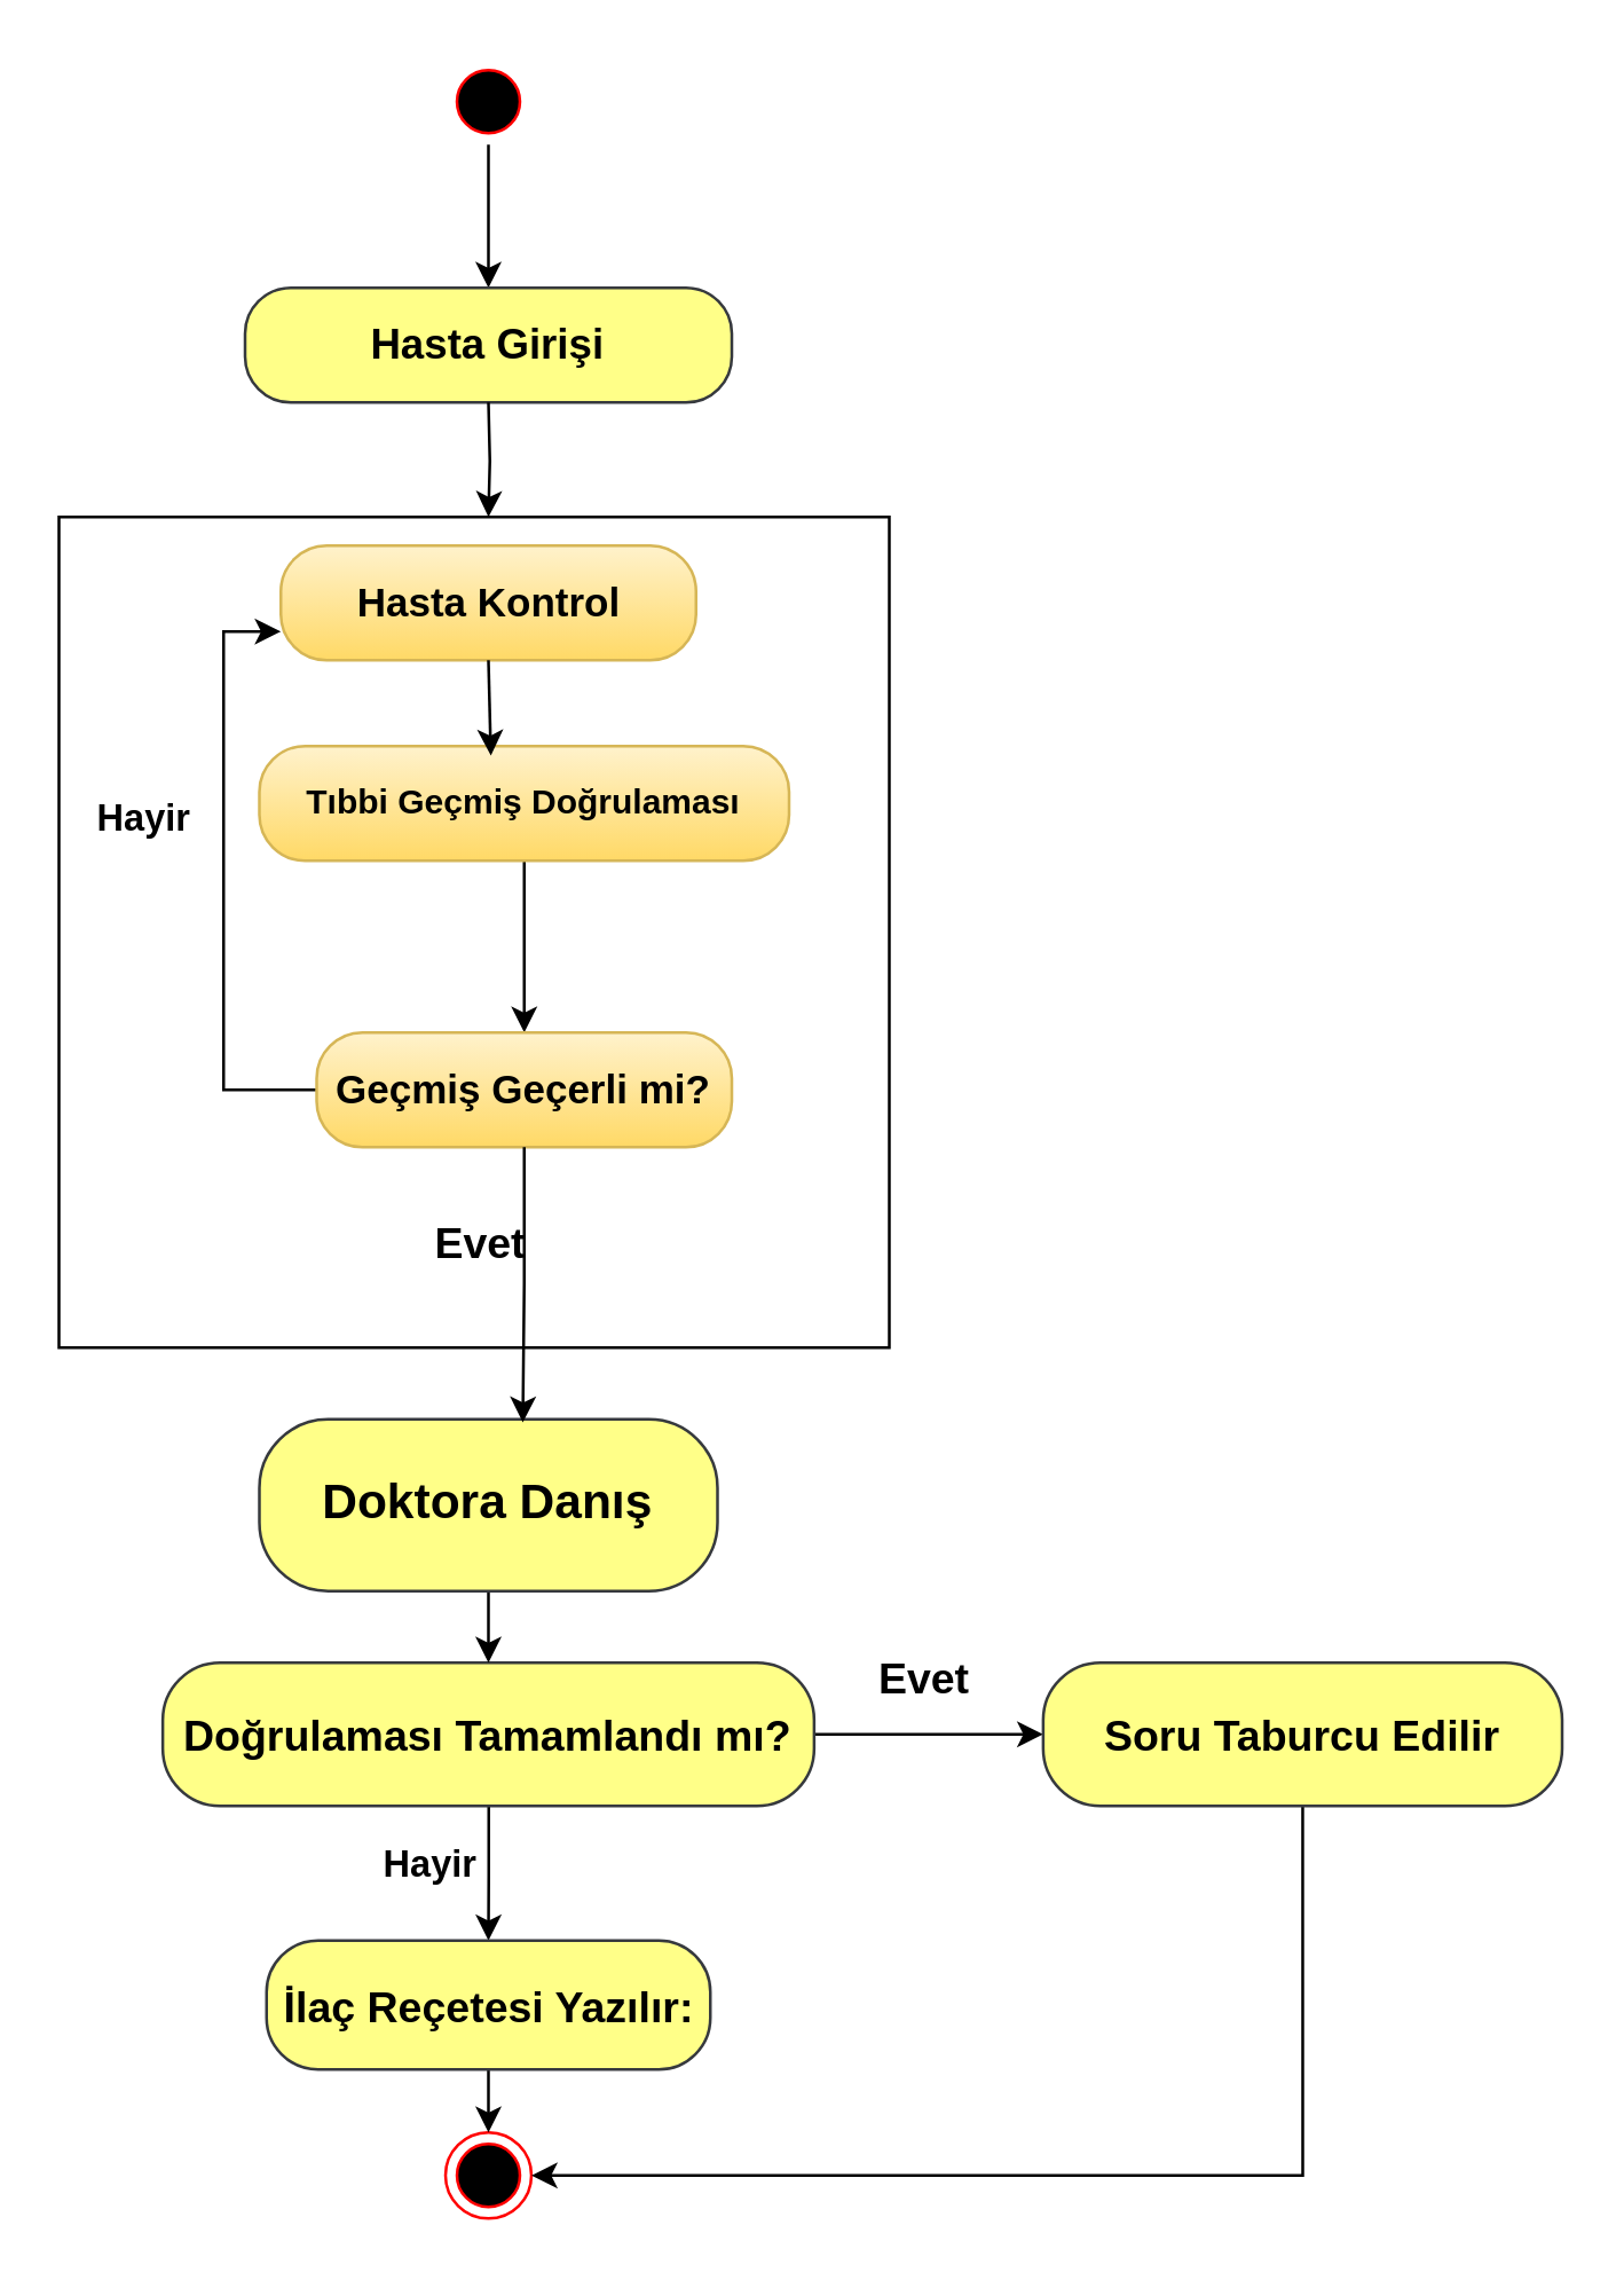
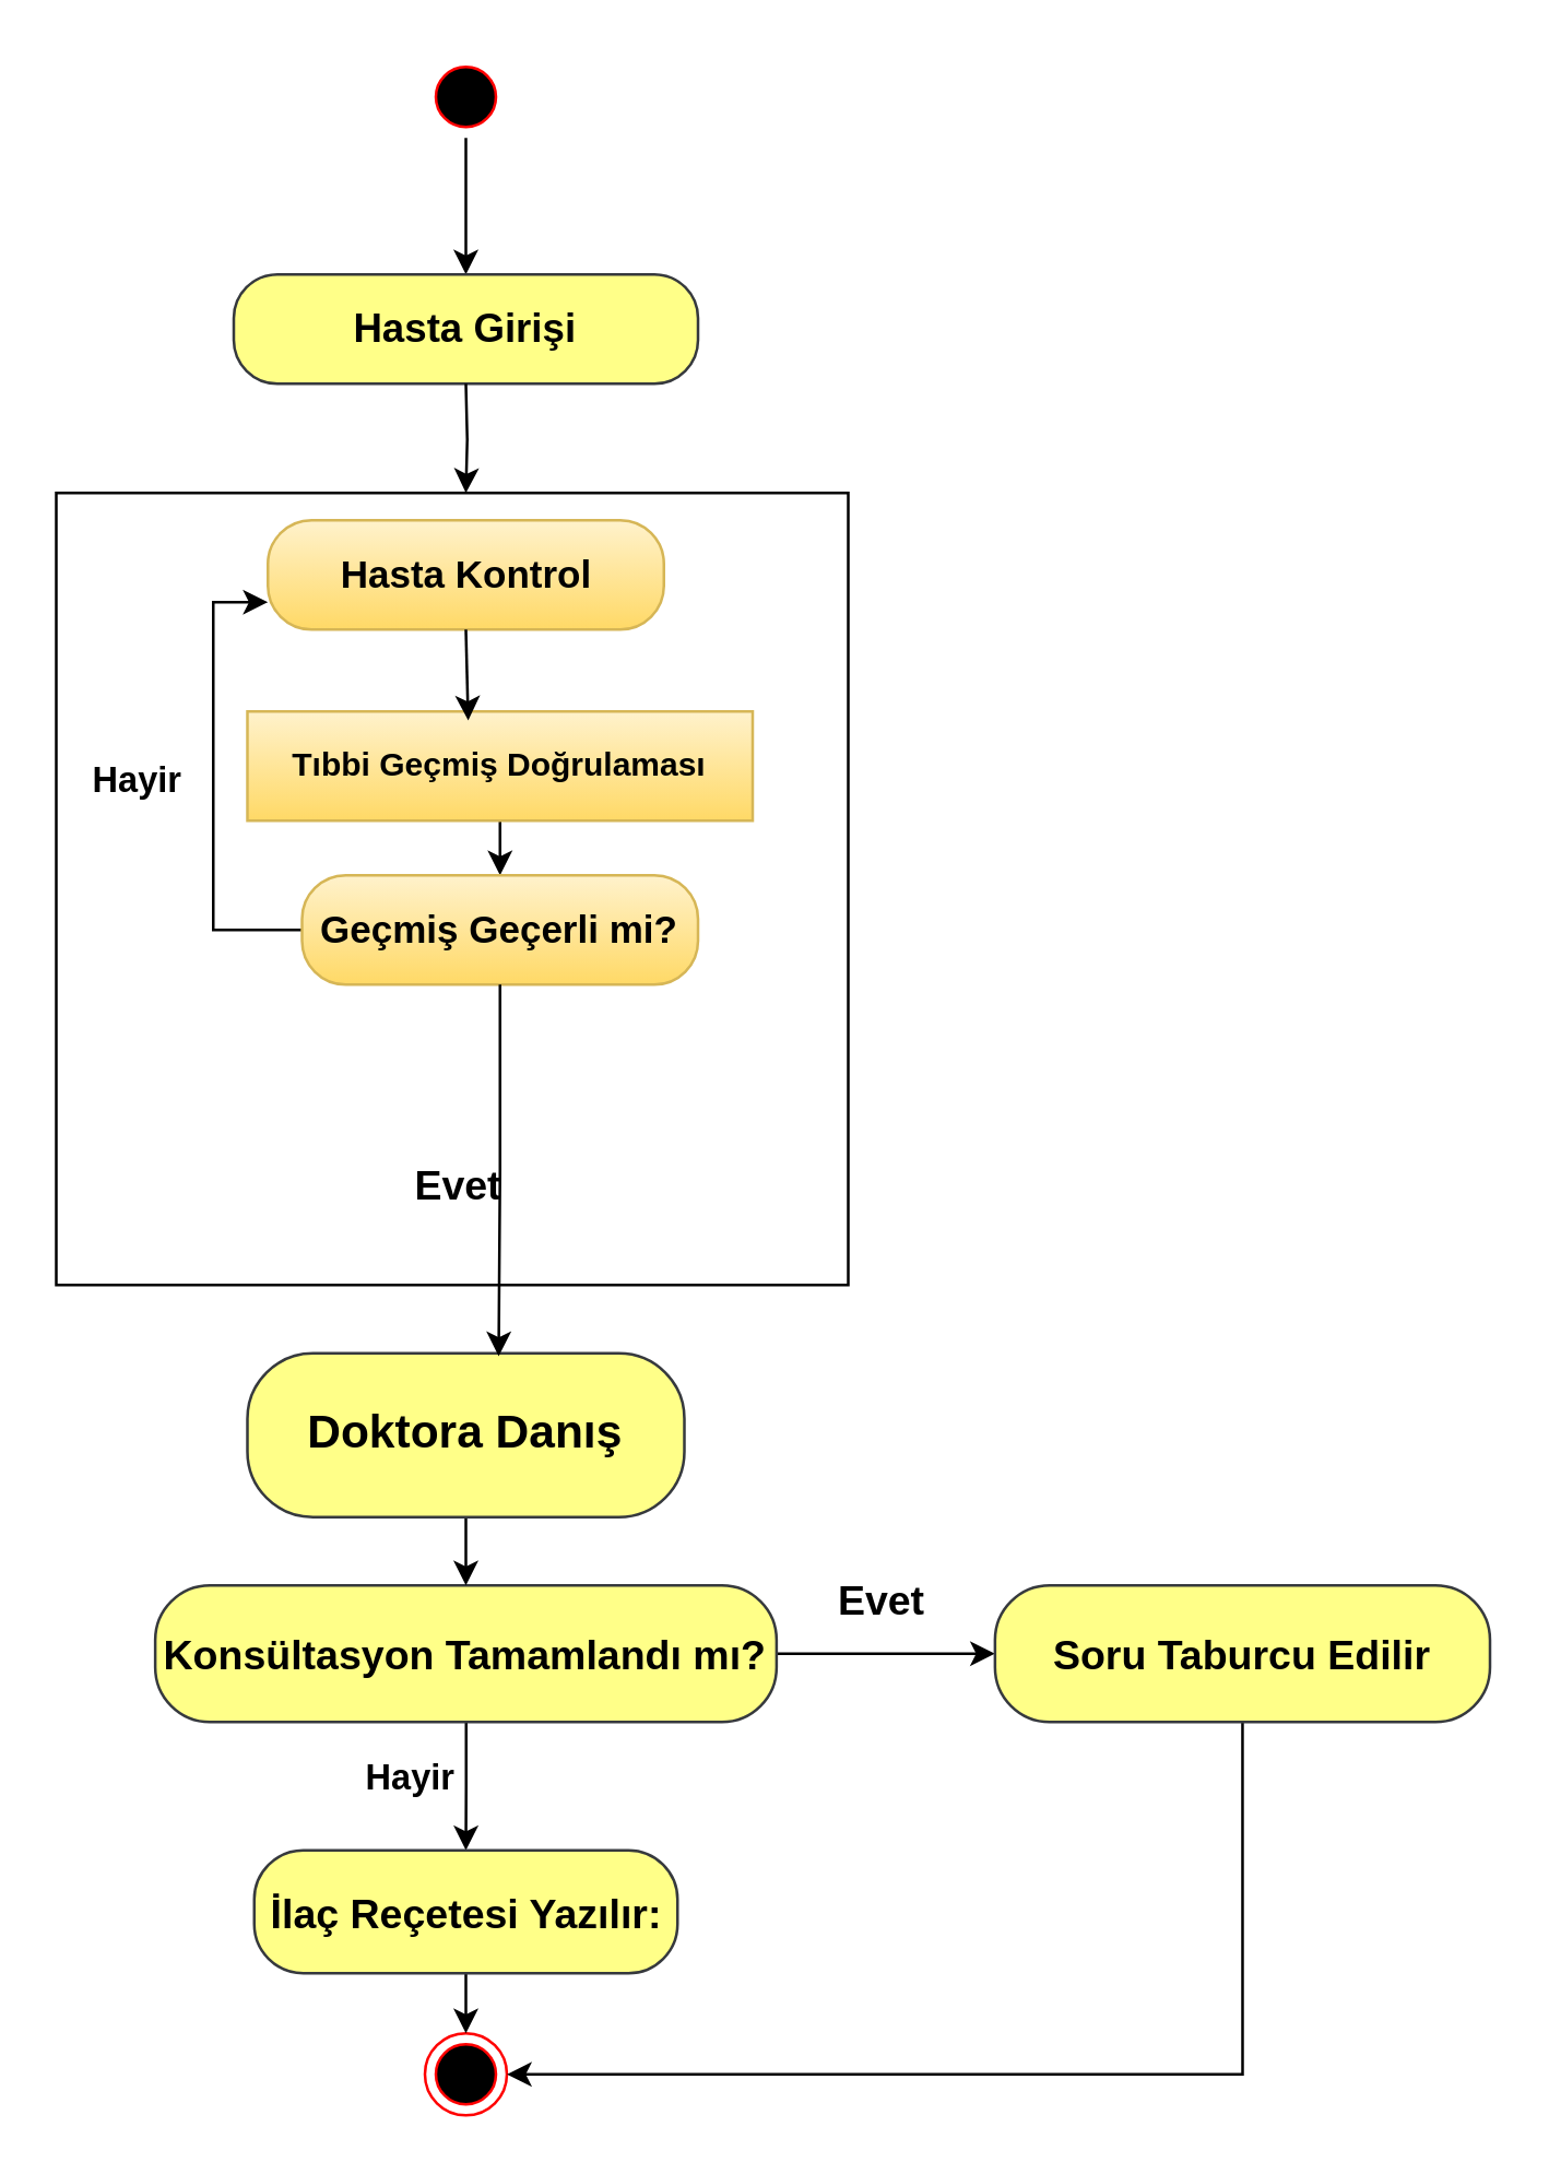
- <mxCell id="15" value="&lt;b&gt;Tıbbi Geçmiş Doğrulaması&lt;/b&gt;" style="rounded=1;whiteSpace=wrap;html=1;arcSize=40;fillColor=#fff2cc;strokeColor=#d6b656;gradientColor=#ffd966;" vertex="1" parent="1"><mxGeometry x="90" y="260" width="185" height="40" as="geometry" /></mxCell>
+ <mxCell id="15" value="&lt;b&gt;Tıbbi Geçmiş Doğrulaması&lt;/b&gt;" style="whiteSpace=wrap;html=1;arcSize=40;fillColor=#fff2cc;strokeColor=#d6b656;gradientColor=#ffd966;rounded=0;" vertex="1" parent="1"><mxGeometry x="90" y="260" width="185" height="40" as="geometry" /></mxCell>
- <mxCell id="17" value="&lt;span style=&quot;font-size: 14px;&quot;&gt;&lt;b&gt;Geçmiş Geçerli mi?&lt;/b&gt;&lt;/span&gt;" style="rounded=1;whiteSpace=wrap;html=1;arcSize=40;fillColor=#fff2cc;strokeColor=#d6b656;gradientColor=#ffd966;" vertex="1" parent="1"><mxGeometry x="110" y="360" width="145" height="40" as="geometry" /></mxCell>
+ <mxCell id="17" value="&lt;span style=&quot;font-size: 14px;&quot;&gt;&lt;b&gt;Geçmiş Geçerli mi?&lt;/b&gt;&lt;/span&gt;" style="rounded=1;whiteSpace=wrap;html=1;arcSize=40;fillColor=#fff2cc;strokeColor=#d6b656;gradientColor=#ffd966;" vertex="1" parent="1"><mxGeometry x="110" y="320" width="145" height="40" as="geometry" /></mxCell>
- <mxCell id="7" value="&lt;b style=&quot;&quot;&gt;&lt;font style=&quot;font-size: 15px;&quot;&gt;Doğrulaması Tamamlandı mı?&lt;/font&gt;&lt;/b&gt;" style="rounded=1;whiteSpace=wrap;html=1;arcSize=40;fillColor=#ffff88;strokeColor=#36393d;" vertex="1" parent="1"><mxGeometry x="56.25" y="580" width="227.5" height="50" as="geometry" /></mxCell>
+ <mxCell id="7" value="&lt;b style=&quot;&quot;&gt;&lt;font style=&quot;font-size: 15px;&quot;&gt;Konsültasyon Tamamlandı mı?&lt;/font&gt;&lt;/b&gt;" style="rounded=1;whiteSpace=wrap;html=1;arcSize=40;fillColor=#ffff88;strokeColor=#36393d;" vertex="1" parent="1"><mxGeometry x="56.25" y="580" width="227.5" height="50" as="geometry" /></mxCell>
